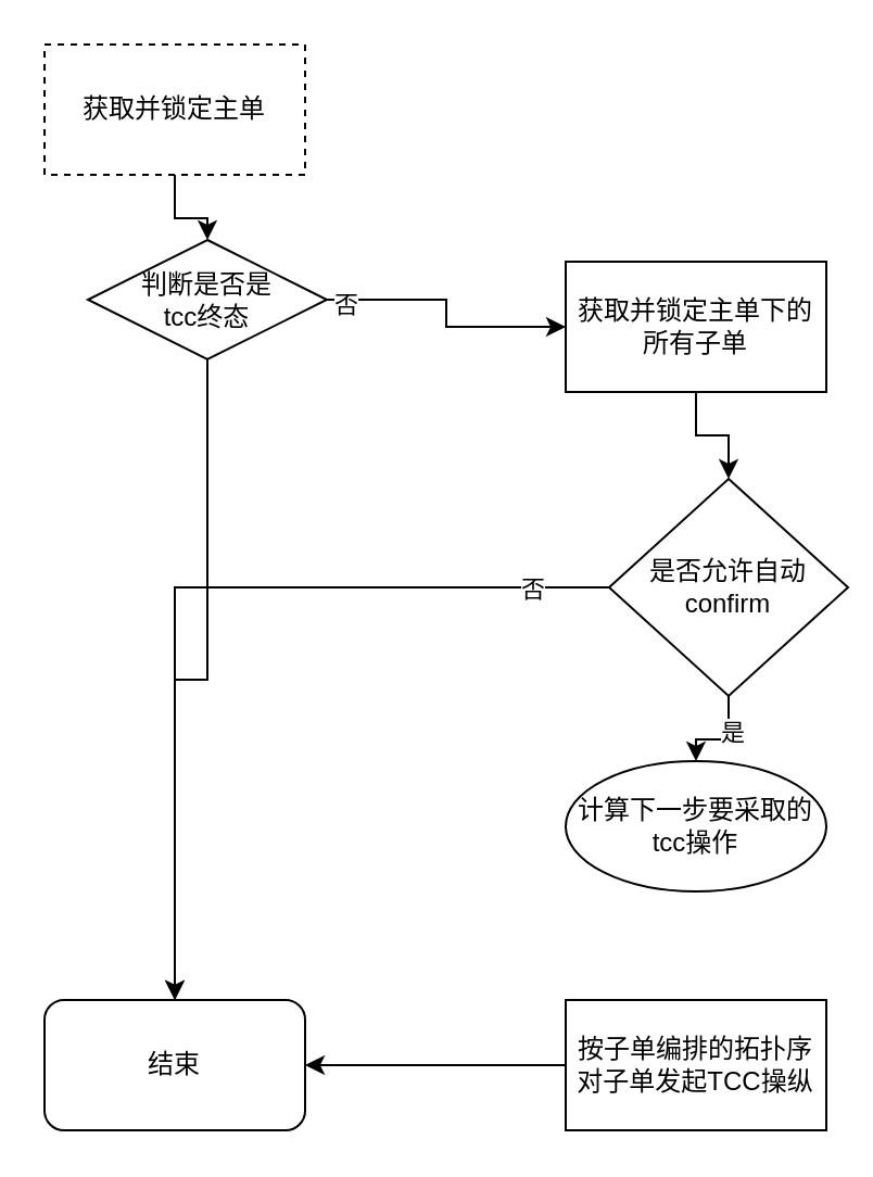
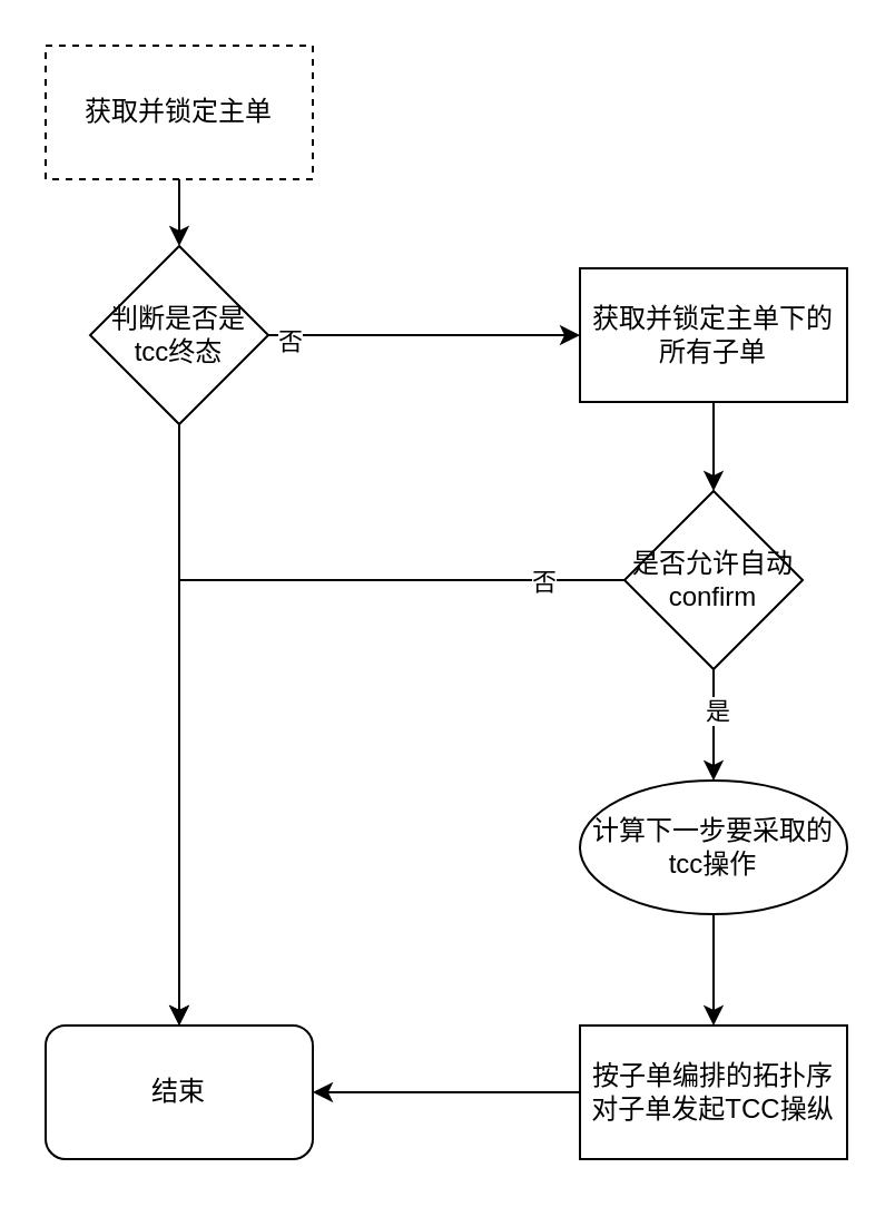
- <mxCell id="11" value="判断是否是&lt;br&gt;tcc终态" style="rhombus;whiteSpace=wrap;html=1;" parent="1" vertex="1"><mxGeometry x="40" y="110" width="110" height="55" as="geometry" /></mxCell>
+ <mxCell id="11" value="判断是否是&lt;br&gt;tcc终态" style="rhombus;whiteSpace=wrap;html=1;" parent="1" vertex="1"><mxGeometry x="40" y="110" width="80" height="80" as="geometry" /></mxCell>
- <mxCell id="19" value="是否允许自动confirm" style="rhombus;whiteSpace=wrap;html=1;" vertex="1" parent="1"><mxGeometry x="280" y="220" width="110" height="100" as="geometry" /></mxCell>
+ <mxCell id="19" value="是否允许自动confirm" style="rhombus;whiteSpace=wrap;html=1;" vertex="1" parent="1"><mxGeometry x="280" y="220" width="80" height="80" as="geometry" /></mxCell>
+ <mxCell id="7" style="edgeStyle=orthogonalEdgeStyle;rounded=0;orthogonalLoop=1;jettySize=auto;html=1;entryX=0.5;entryY=0;entryDx=0;entryDy=0;" parent="1" source="14" target="6" edge="1"><mxGeometry relative="1" as="geometry" /></mxCell>
